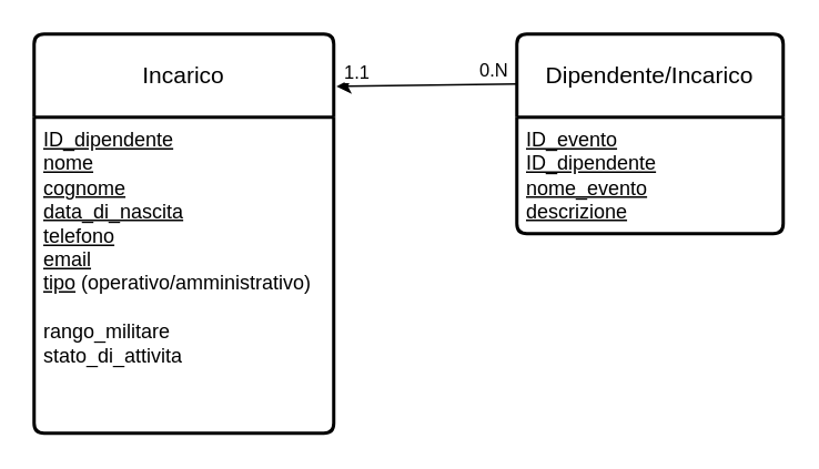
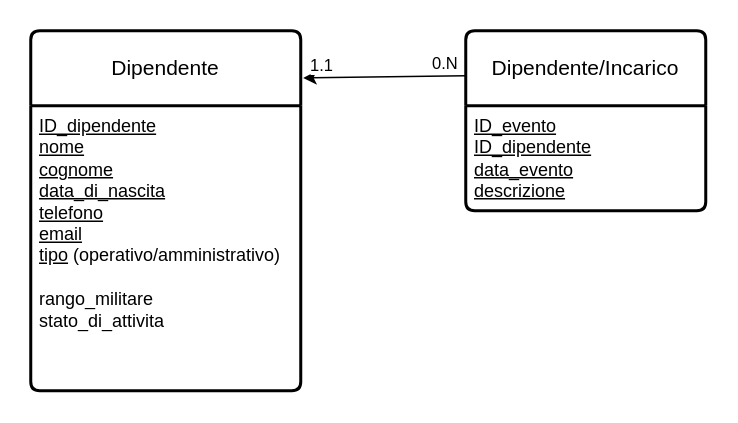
- <mxCell id="2" value="Incarico" style="swimlane;childLayout=stackLayout;horizontal=1;startSize=50;horizontalStack=0;rounded=1;fontSize=14;fontStyle=0;strokeWidth=2;resizeParent=0;resizeLast=1;shadow=0;dashed=0;align=center;arcSize=4;whiteSpace=wrap;html=1;" vertex="1" parent="1"><mxGeometry x="20" y="20" width="180" height="240" as="geometry" /></mxCell>
+ <mxCell id="2" value="Dipendente" style="swimlane;childLayout=stackLayout;horizontal=1;startSize=50;horizontalStack=0;rounded=1;fontSize=14;fontStyle=0;strokeWidth=2;resizeParent=0;resizeLast=1;shadow=0;dashed=0;align=center;arcSize=4;whiteSpace=wrap;html=1;" vertex="1" parent="1"><mxGeometry x="20" y="20" width="180" height="240" as="geometry" /></mxCell>
- <mxCell id="5" value="&lt;u&gt;ID_evento&lt;br&gt;ID_dipendente&lt;br&gt;nome_evento&lt;br&gt;descrizione&lt;/u&gt;" style="align=left;strokeColor=none;fillColor=none;spacingLeft=4;fontSize=12;verticalAlign=top;resizable=0;rotatable=0;part=1;html=1;" vertex="1" parent="4"><mxGeometry y="50" width="160" height="70" as="geometry" /></mxCell>
+ <mxCell id="5" value="&lt;u&gt;ID_evento&lt;br&gt;ID_dipendente&lt;br&gt;data_evento&lt;br&gt;descrizione&lt;/u&gt;" style="align=left;strokeColor=none;fillColor=none;spacingLeft=4;fontSize=12;verticalAlign=top;resizable=0;rotatable=0;part=1;html=1;" vertex="1" parent="4"><mxGeometry y="50" width="160" height="70" as="geometry" /></mxCell>
